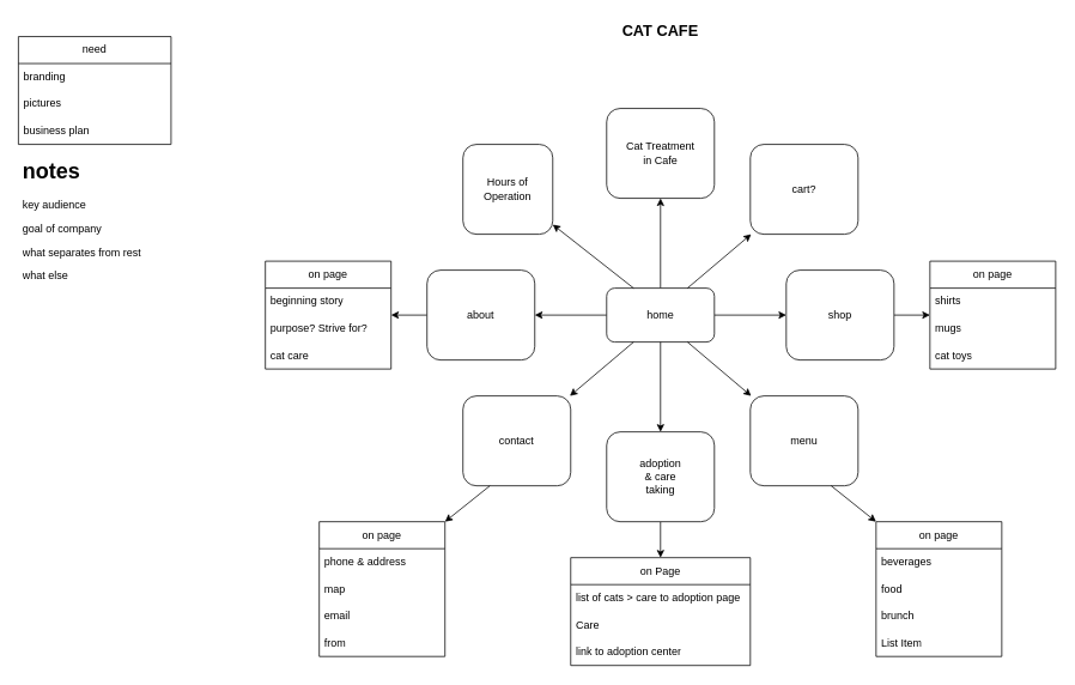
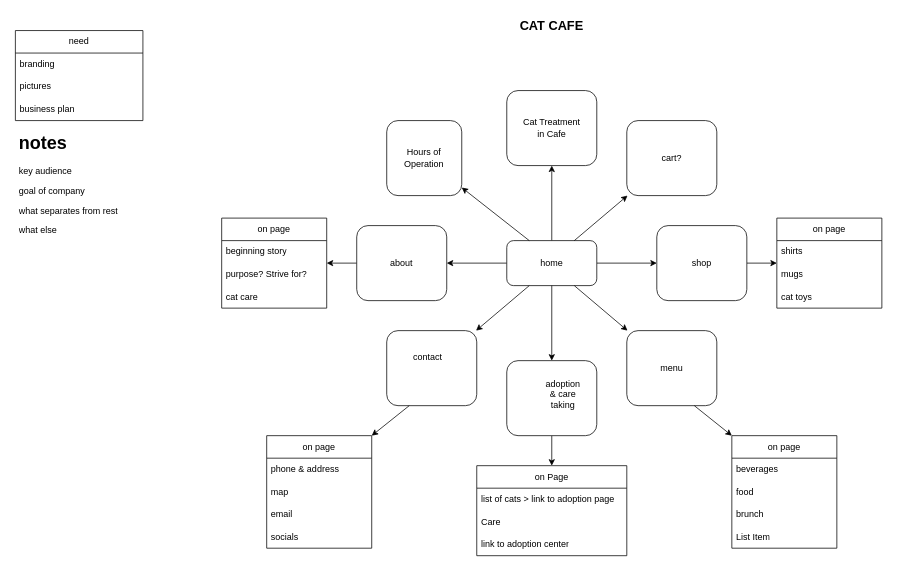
- <mxCell id="17" value="contact" style="text;html=1;strokeColor=none;fillColor=none;align=center;verticalAlign=middle;whiteSpace=wrap;rounded=0;" vertex="1" parent="1"><mxGeometry x="545" y="475" width="60" height="30" as="geometry" /></mxCell>
+ <mxCell id="17" value="contact" style="text;html=1;strokeColor=none;fillColor=none;align=center;verticalAlign=middle;whiteSpace=wrap;rounded=0;" vertex="1" parent="1"><mxGeometry x="540" y="460" width="60" height="30" as="geometry" /></mxCell>
- <mxCell id="18" value="adoption&lt;br&gt;&amp;amp; care taking" style="text;html=1;strokeColor=none;fillColor=none;align=center;verticalAlign=middle;whiteSpace=wrap;rounded=0;" vertex="1" parent="1"><mxGeometry x="705" y="515" width="60" height="30" as="geometry" /></mxCell>
+ <mxCell id="18" value="adoption&lt;br&gt;&amp;amp; care taking" style="text;html=1;strokeColor=none;fillColor=none;align=center;verticalAlign=middle;whiteSpace=wrap;rounded=0;" vertex="1" parent="1"><mxGeometry x="720" y="510" width="60" height="30" as="geometry" /></mxCell>
- <mxCell id="44" value="list of cats &amp;gt; care to adoption page" style="text;strokeColor=none;fillColor=none;align=left;verticalAlign=middle;spacingLeft=4;spacingRight=4;overflow=hidden;points=[[0,0.5],[1,0.5]];portConstraint=eastwest;rotatable=0;whiteSpace=wrap;html=1;" vertex="1" parent="43"><mxGeometry y="30" width="200" height="30" as="geometry" /></mxCell>
+ <mxCell id="44" value="list of cats &amp;gt; link to adoption page" style="text;strokeColor=none;fillColor=none;align=left;verticalAlign=middle;spacingLeft=4;spacingRight=4;overflow=hidden;points=[[0,0.5],[1,0.5]];portConstraint=eastwest;rotatable=0;whiteSpace=wrap;html=1;" vertex="1" parent="43"><mxGeometry y="30" width="200" height="30" as="geometry" /></mxCell>
- <mxCell id="30" value="from" style="text;strokeColor=none;fillColor=none;align=left;verticalAlign=middle;spacingLeft=4;spacingRight=4;overflow=hidden;points=[[0,0.5],[1,0.5]];portConstraint=eastwest;rotatable=0;whiteSpace=wrap;html=1;" vertex="1" parent="26"><mxGeometry y="120" width="140" height="30" as="geometry" /></mxCell>
+ <mxCell id="30" value="socials" style="text;strokeColor=none;fillColor=none;align=left;verticalAlign=middle;spacingLeft=4;spacingRight=4;overflow=hidden;points=[[0,0.5],[1,0.5]];portConstraint=eastwest;rotatable=0;whiteSpace=wrap;html=1;" vertex="1" parent="26"><mxGeometry y="120" width="140" height="30" as="geometry" /></mxCell>
